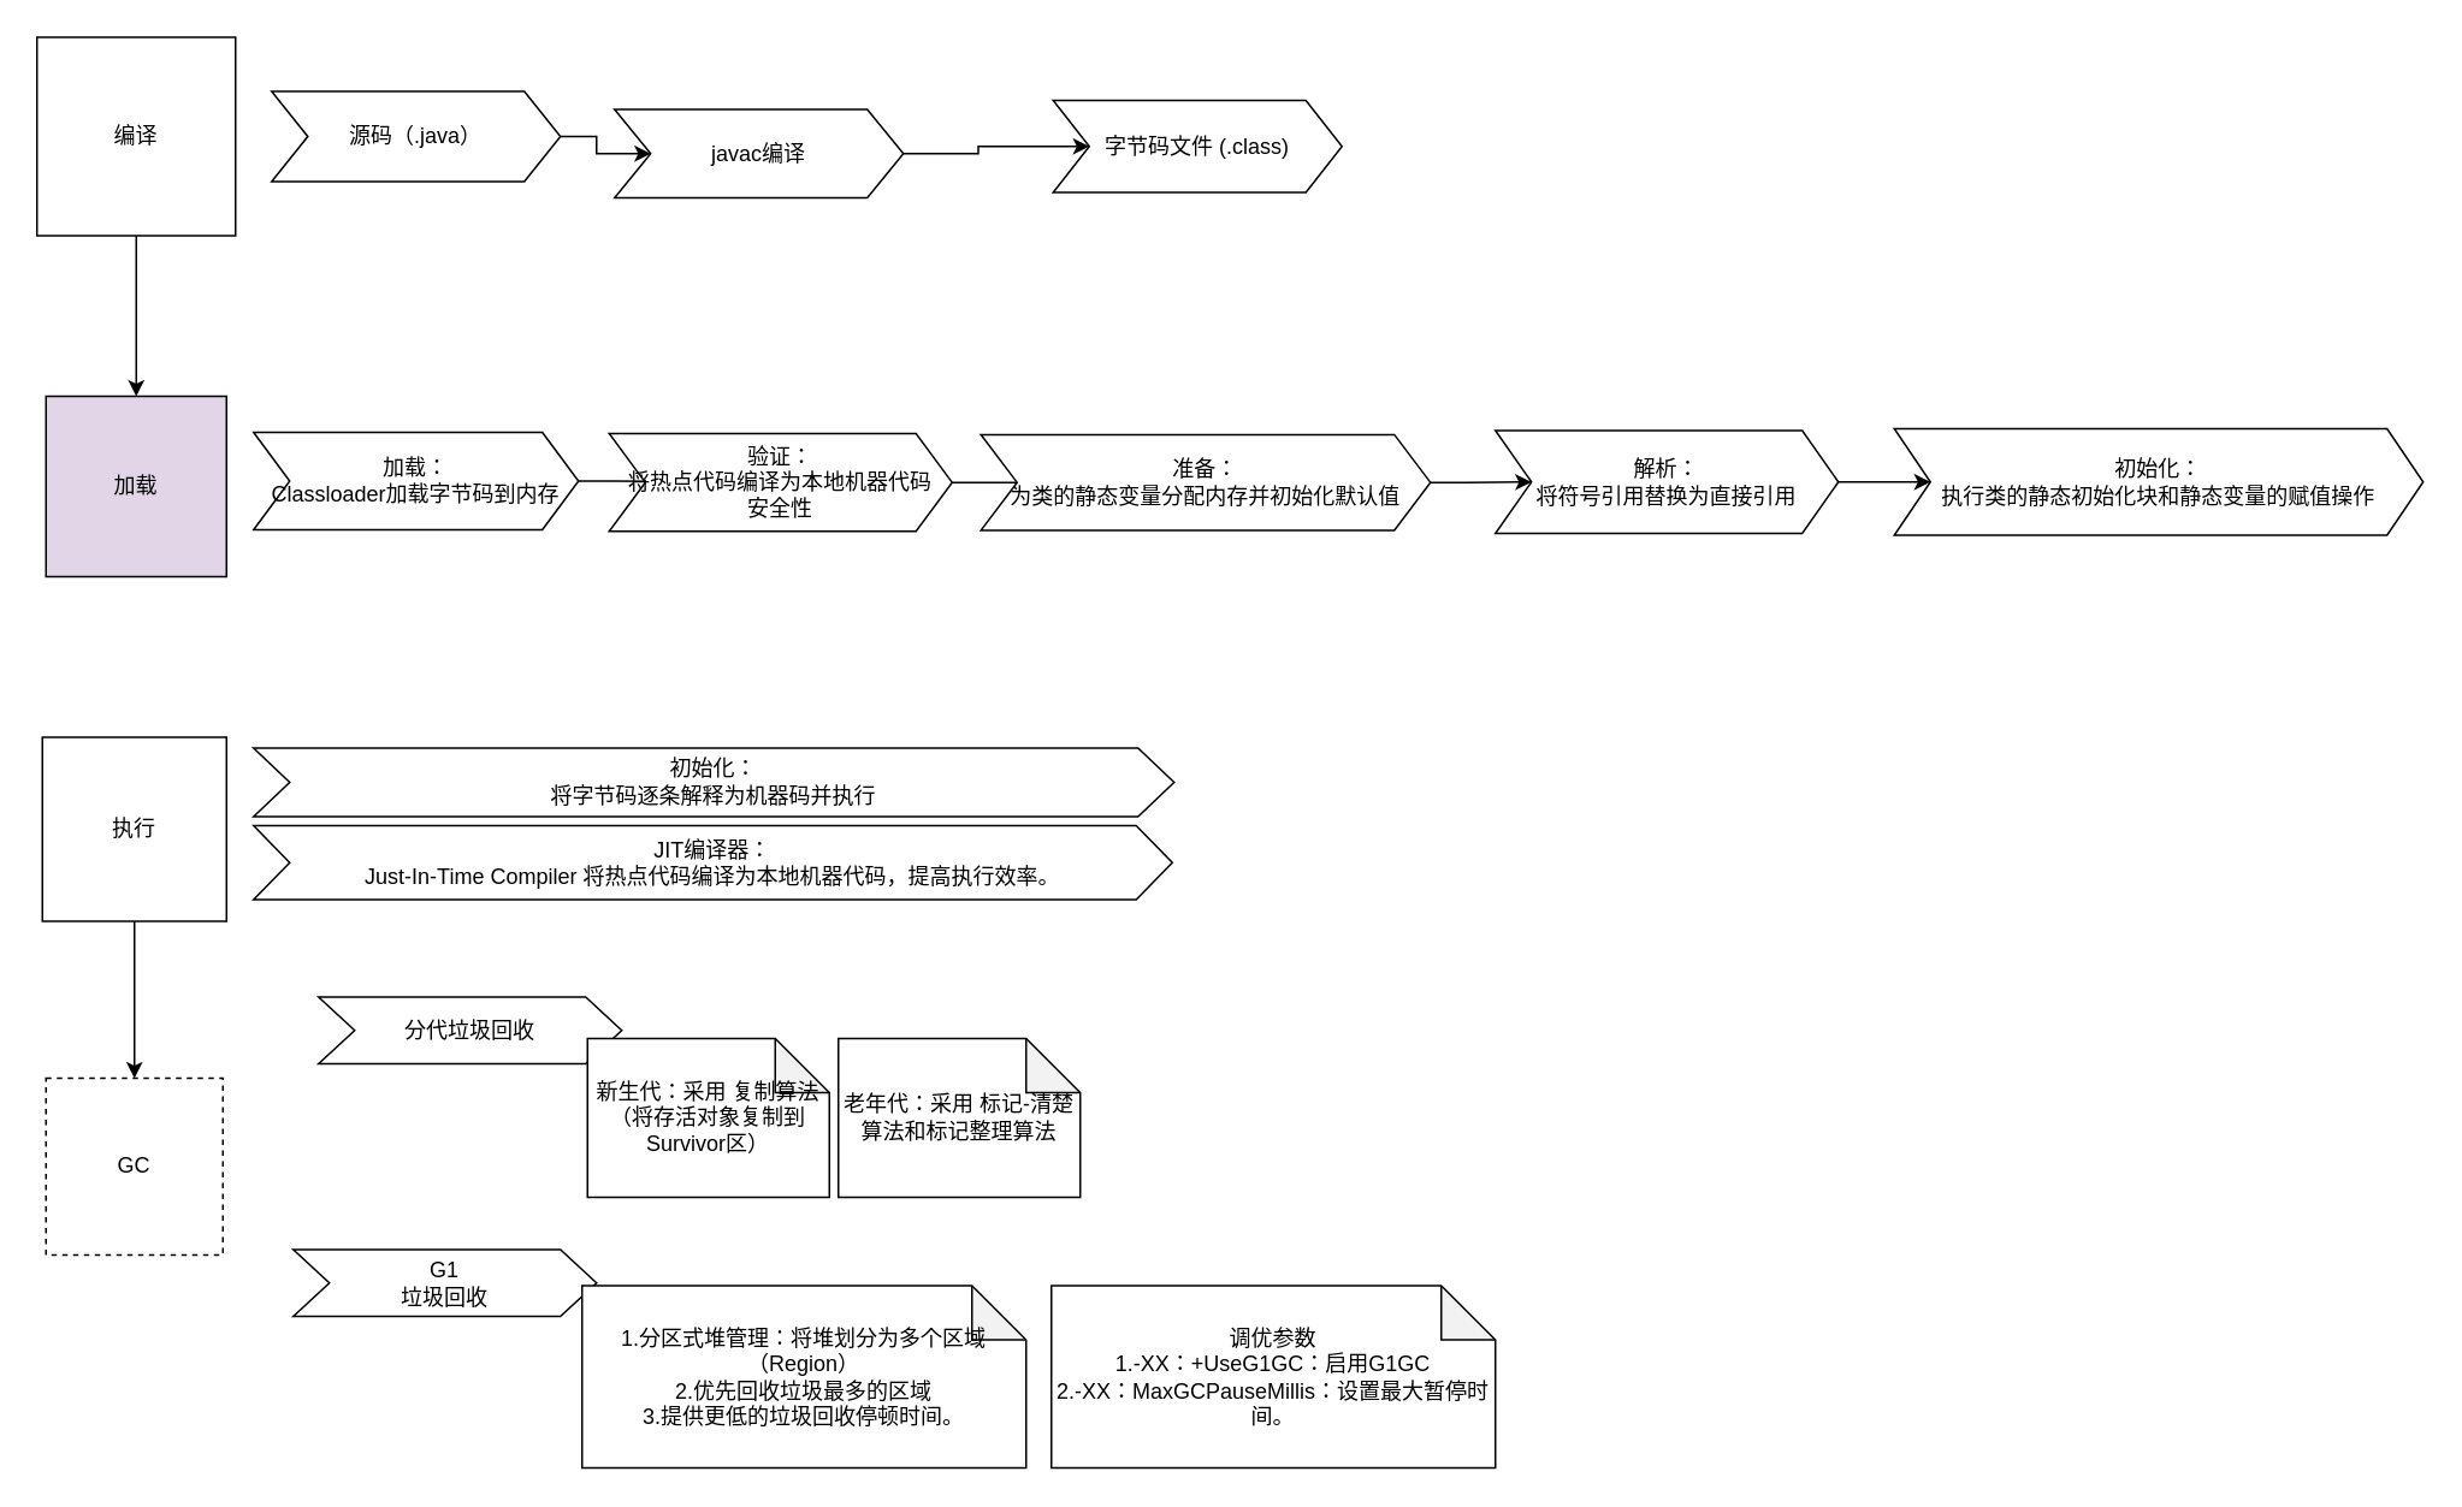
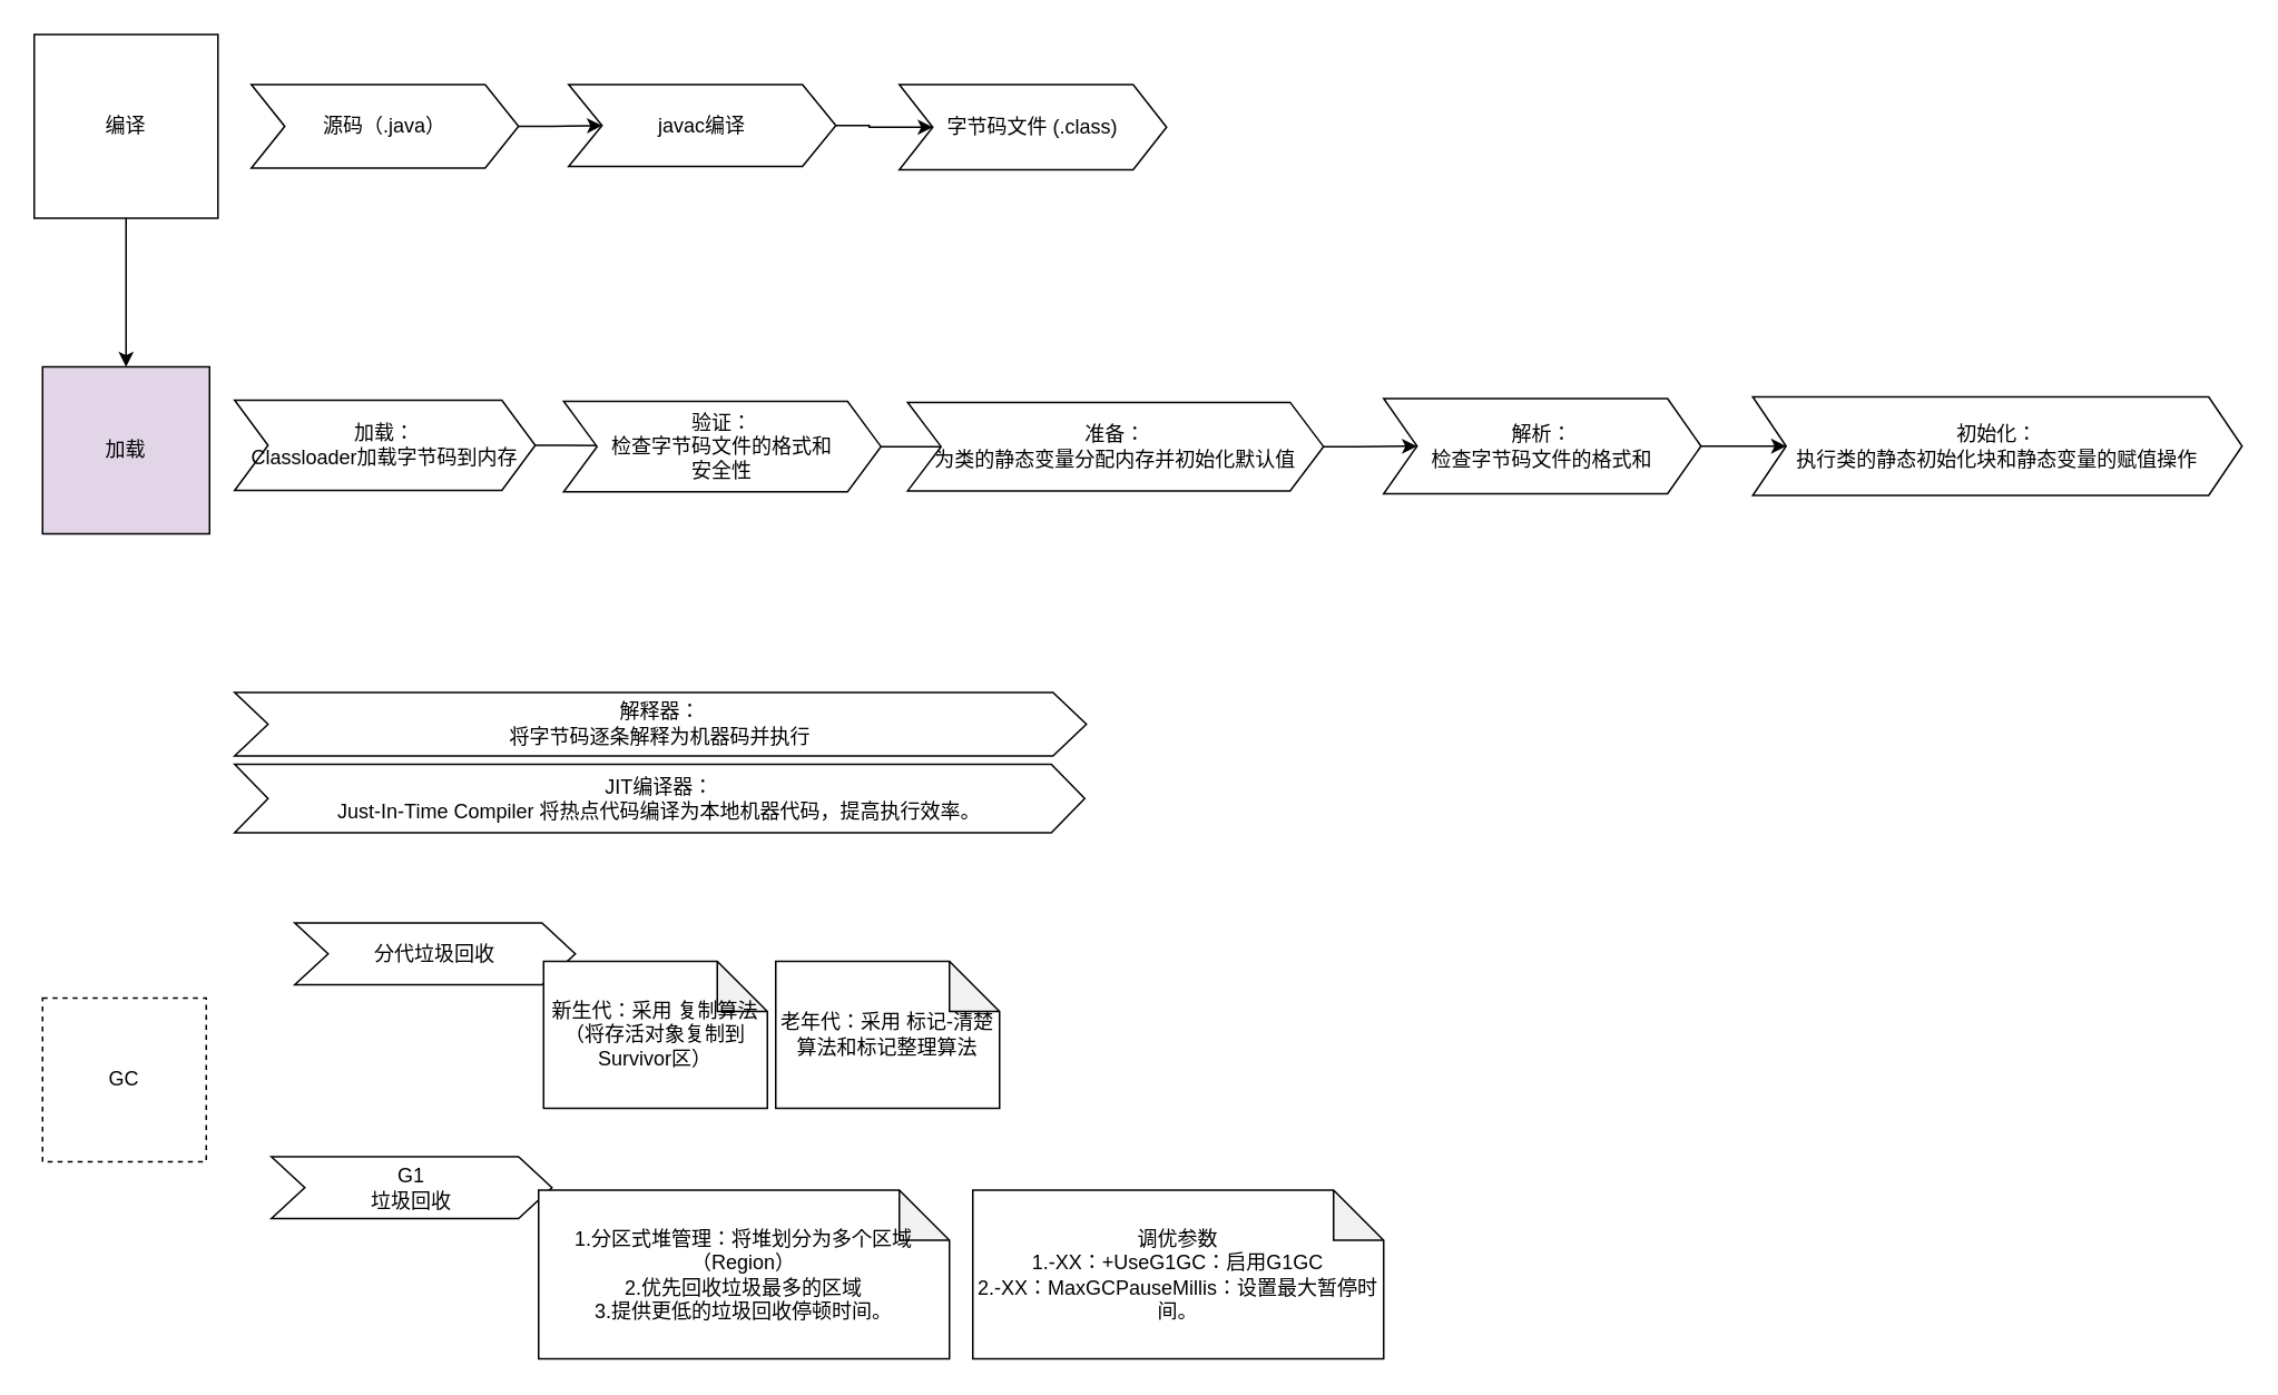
- <mxCell id="11" value="字节码文件 (.class)" style="shape=step;perimeter=stepPerimeter;whiteSpace=wrap;html=1;fixedSize=1;movable=0;resizable=0;rotatable=0;deletable=0;editable=0;locked=1;connectable=0;" vertex="1" parent="1"><mxGeometry x="583" y="55" width="160" height="51" as="geometry" /></mxCell>
+ <mxCell id="11" value="字节码文件 (.class)" style="shape=step;perimeter=stepPerimeter;whiteSpace=wrap;html=1;fixedSize=1;movable=0;resizable=0;rotatable=0;deletable=0;editable=0;locked=1;connectable=0;" vertex="1" parent="1"><mxGeometry x="538" y="50" width="160" height="51" as="geometry" /></mxCell>
- <mxCell id="10" value="javac编译" style="shape=step;perimeter=stepPerimeter;whiteSpace=wrap;html=1;fixedSize=1;movable=0;resizable=0;rotatable=0;deletable=0;editable=0;locked=1;connectable=0;" vertex="1" parent="1"><mxGeometry x="340" y="60" width="160" height="49" as="geometry" /></mxCell>
+ <mxCell id="10" value="javac编译" style="shape=step;perimeter=stepPerimeter;whiteSpace=wrap;html=1;fixedSize=1;movable=0;resizable=0;rotatable=0;deletable=0;editable=0;locked=1;connectable=0;" vertex="1" parent="1"><mxGeometry x="340" y="50" width="160" height="49" as="geometry" /></mxCell>
- <mxCell id="15" value="验证：&lt;br&gt;将热点代码编译为本地机器代码&lt;br&gt;安全性" style="shape=step;perimeter=stepPerimeter;whiteSpace=wrap;html=1;fixedSize=1;movable=0;resizable=0;rotatable=0;deletable=0;editable=0;locked=1;connectable=0;" vertex="1" parent="1"><mxGeometry x="337" y="239.62" width="190" height="54.25" as="geometry" /></mxCell>
+ <mxCell id="15" value="验证：&lt;br&gt;检查字节码文件的格式和&lt;br&gt;安全性" style="shape=step;perimeter=stepPerimeter;whiteSpace=wrap;html=1;fixedSize=1;movable=0;resizable=0;rotatable=0;deletable=0;editable=0;locked=1;connectable=0;" vertex="1" parent="1"><mxGeometry x="337" y="239.62" width="190" height="54.25" as="geometry" /></mxCell>
- <mxCell id="19" value="解析：&lt;br&gt;将符号引用替换为直接引用" style="shape=step;perimeter=stepPerimeter;whiteSpace=wrap;html=1;fixedSize=1;movable=0;resizable=0;rotatable=0;deletable=0;editable=0;locked=1;connectable=0;" vertex="1" parent="1"><mxGeometry x="828" y="238" width="190" height="57" as="geometry" /></mxCell>
+ <mxCell id="19" value="解析：&lt;br&gt;检查字节码文件的格式和" style="shape=step;perimeter=stepPerimeter;whiteSpace=wrap;html=1;fixedSize=1;movable=0;resizable=0;rotatable=0;deletable=0;editable=0;locked=1;connectable=0;" vertex="1" parent="1"><mxGeometry x="828" y="238" width="190" height="57" as="geometry" /></mxCell>
- <mxCell id="21" value="初始化：&lt;br&gt;将字节码逐条解释为机器码并执行" style="shape=step;perimeter=stepPerimeter;whiteSpace=wrap;html=1;fixedSize=1;movable=0;resizable=0;rotatable=0;deletable=0;editable=0;locked=1;connectable=0;" vertex="1" parent="1"><mxGeometry x="140" y="414" width="510" height="38" as="geometry" /></mxCell>
+ <mxCell id="21" value="解释器：&lt;br&gt;将字节码逐条解释为机器码并执行" style="shape=step;perimeter=stepPerimeter;whiteSpace=wrap;html=1;fixedSize=1;movable=0;resizable=0;rotatable=0;deletable=0;editable=0;locked=1;connectable=0;" vertex="1" parent="1"><mxGeometry x="140" y="414" width="510" height="38" as="geometry" /></mxCell>
- <mxCell id="4" value="执行" style="whiteSpace=wrap;html=1;aspect=fixed;movable=0;resizable=0;rotatable=0;deletable=0;editable=0;locked=1;connectable=0;" vertex="1" parent="1"><mxGeometry x="23" y="408" width="102" height="102" as="geometry" /></mxCell>
- <mxCell id="3" value="" style="edgeStyle=orthogonalEdgeStyle;rounded=0;orthogonalLoop=1;jettySize=auto;html=1;movable=0;resizable=0;rotatable=0;deletable=0;editable=0;locked=1;connectable=0;" edge="1" parent="1" source="4" target="23"><mxGeometry relative="1" as="geometry" /></mxCell>
